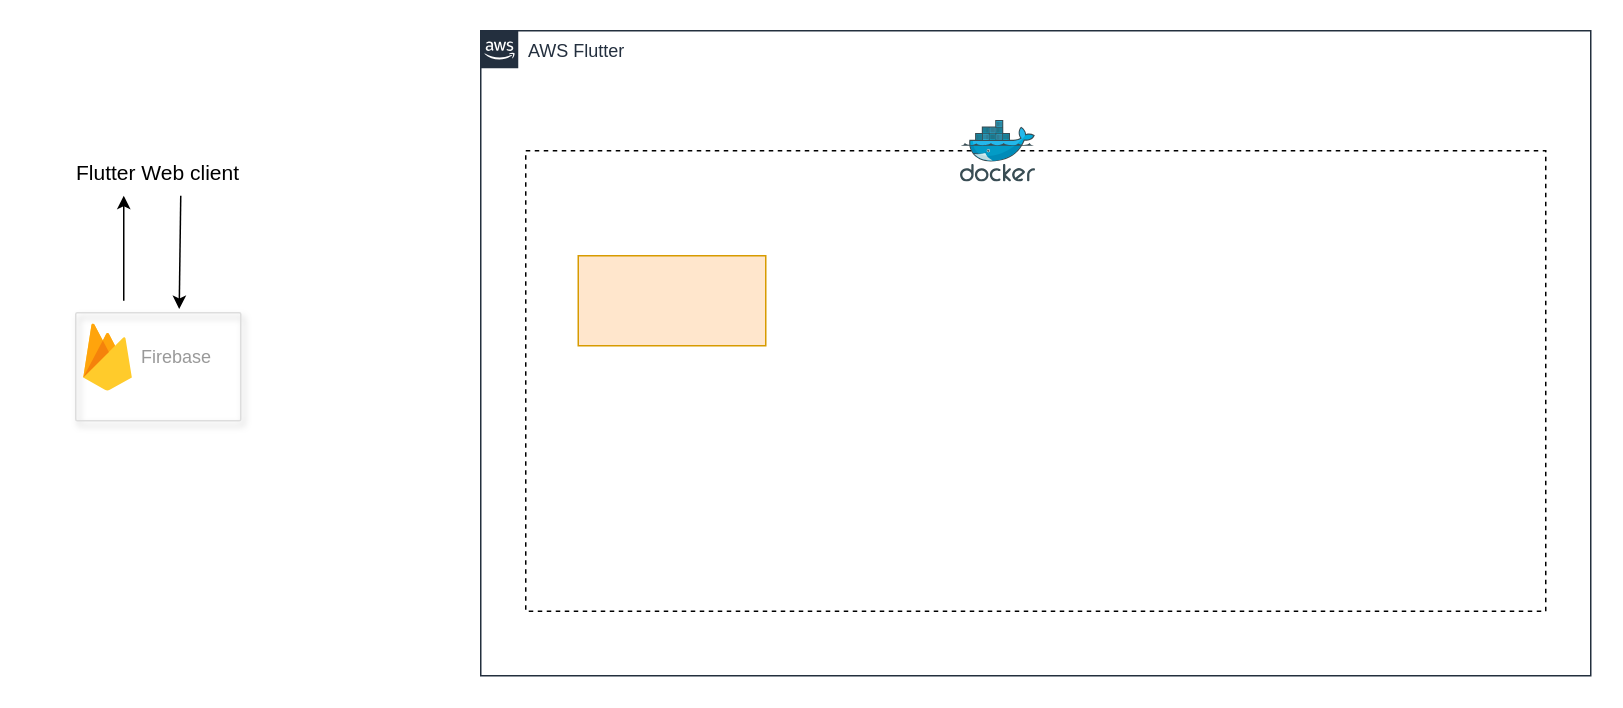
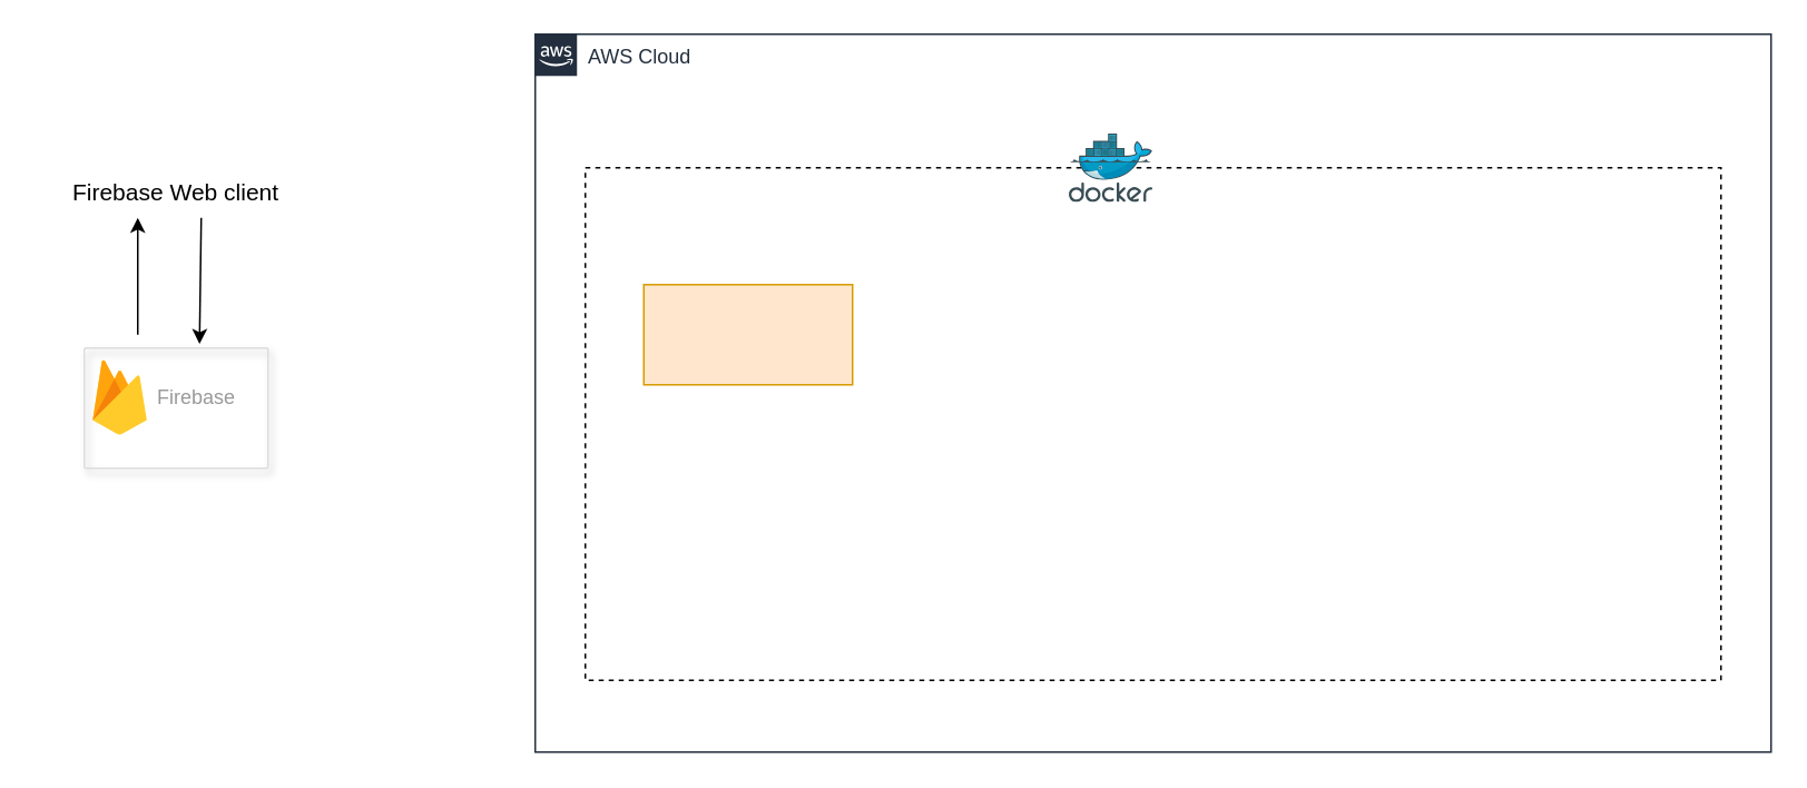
- <mxCell id="2" value="AWS Flutter" style="points=[[0,0],[0.25,0],[0.5,0],[0.75,0],[1,0],[1,0.25],[1,0.5],[1,0.75],[1,1],[0.75,1],[0.5,1],[0.25,1],[0,1],[0,0.75],[0,0.5],[0,0.25]];outlineConnect=0;gradientColor=none;html=1;whiteSpace=wrap;fontSize=12;fontStyle=0;shape=mxgraph.aws4.group;grIcon=mxgraph.aws4.group_aws_cloud_alt;strokeColor=#232F3E;fillColor=none;verticalAlign=top;align=left;spacingLeft=30;fontColor=#232F3E;dashed=0;labelBackgroundColor=#ffffff;" parent="1" vertex="1"><mxGeometry x="320" y="20" width="740" height="430" as="geometry" /></mxCell>
+ <mxCell id="2" value="AWS Cloud" style="points=[[0,0],[0.25,0],[0.5,0],[0.75,0],[1,0],[1,0.25],[1,0.5],[1,0.75],[1,1],[0.75,1],[0.5,1],[0.25,1],[0,1],[0,0.75],[0,0.5],[0,0.25]];outlineConnect=0;gradientColor=none;html=1;whiteSpace=wrap;fontSize=12;fontStyle=0;shape=mxgraph.aws4.group;grIcon=mxgraph.aws4.group_aws_cloud_alt;strokeColor=#232F3E;fillColor=none;verticalAlign=top;align=left;spacingLeft=30;fontColor=#232F3E;dashed=0;labelBackgroundColor=#ffffff;" parent="1" vertex="1"><mxGeometry x="320" y="20" width="740" height="430" as="geometry" /></mxCell>
- <mxCell id="8" value="&lt;font style=&quot;font-size: 14px&quot;&gt;Flutter Web client&lt;/font&gt;" style="text;html=1;strokeColor=none;fillColor=none;align=center;verticalAlign=middle;whiteSpace=wrap;rounded=0;" vertex="1" parent="1"><mxGeometry x="20" y="100" width="170" height="30" as="geometry" /></mxCell>
+ <mxCell id="8" value="&lt;font style=&quot;font-size: 14px&quot;&gt;Firebase Web client&lt;/font&gt;" style="text;html=1;strokeColor=none;fillColor=none;align=center;verticalAlign=middle;whiteSpace=wrap;rounded=0;" vertex="1" parent="1"><mxGeometry x="20" y="100" width="170" height="30" as="geometry" /></mxCell>
